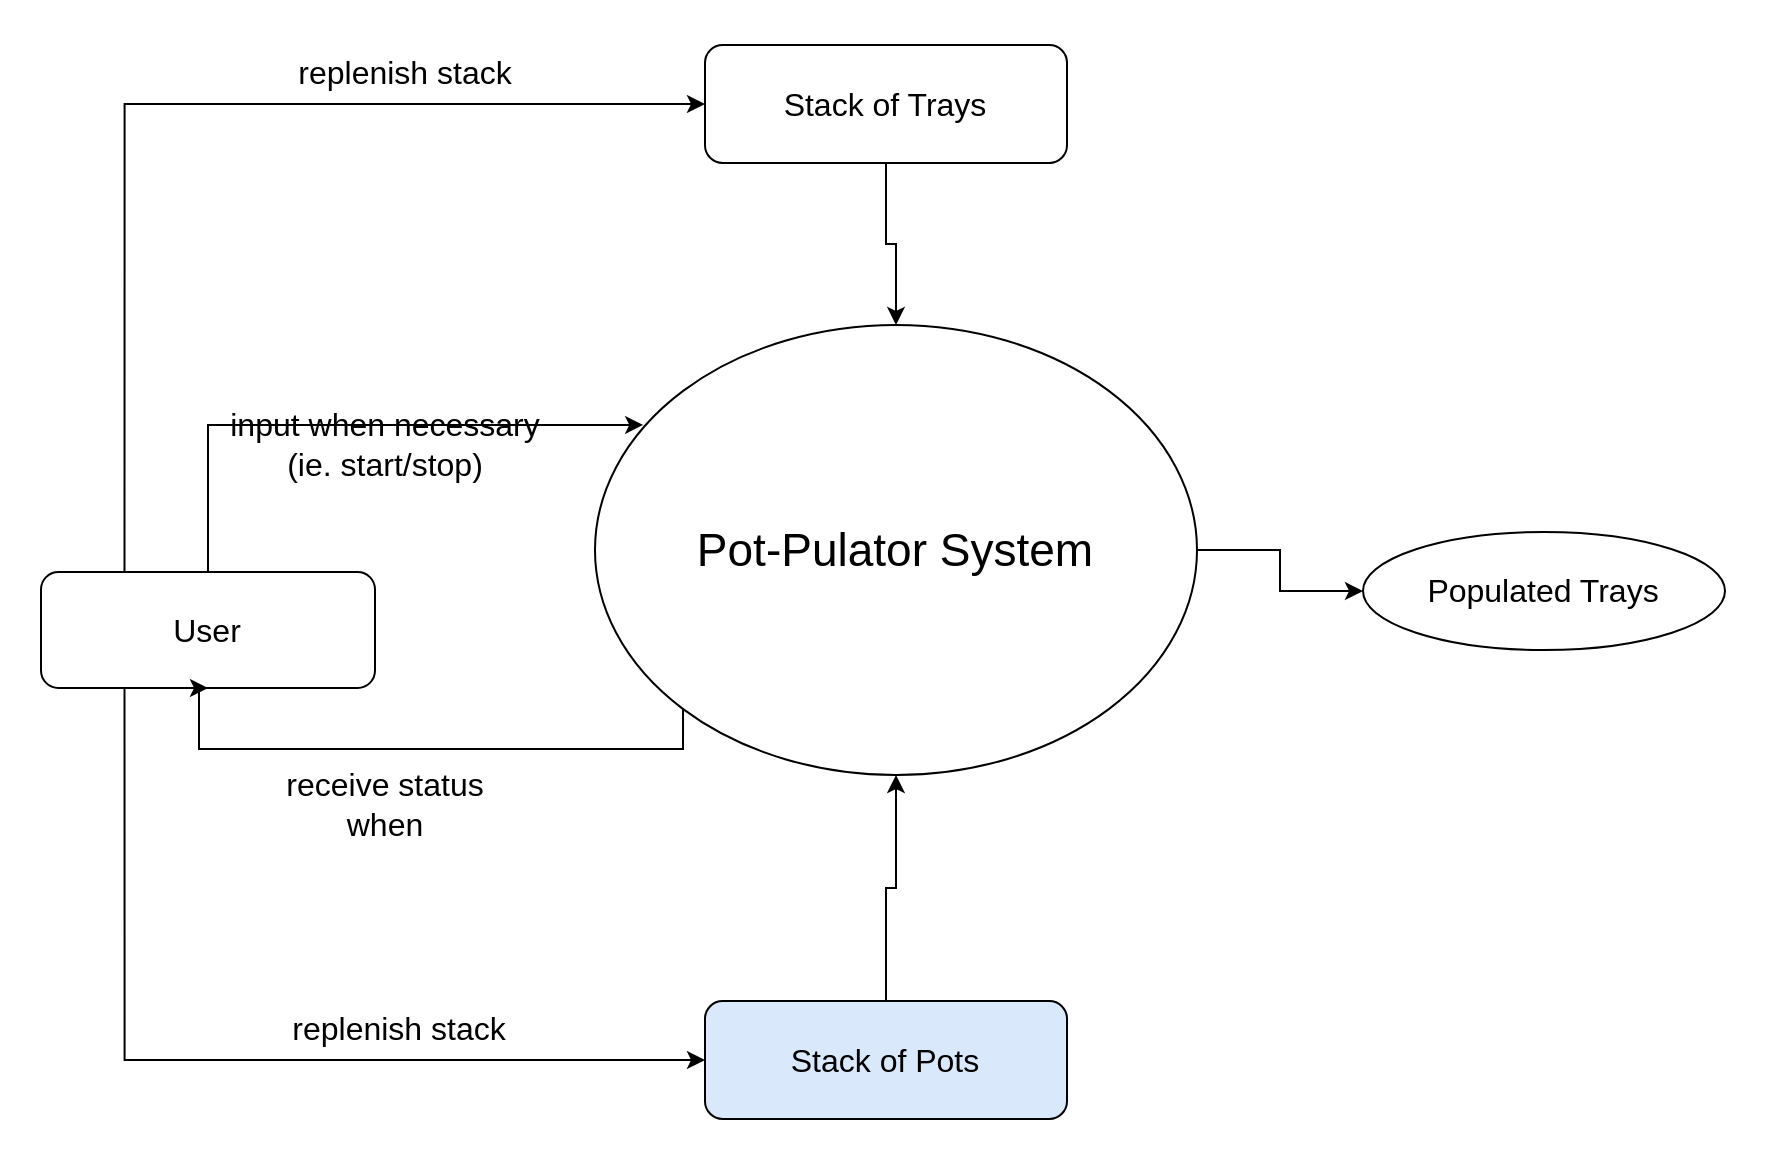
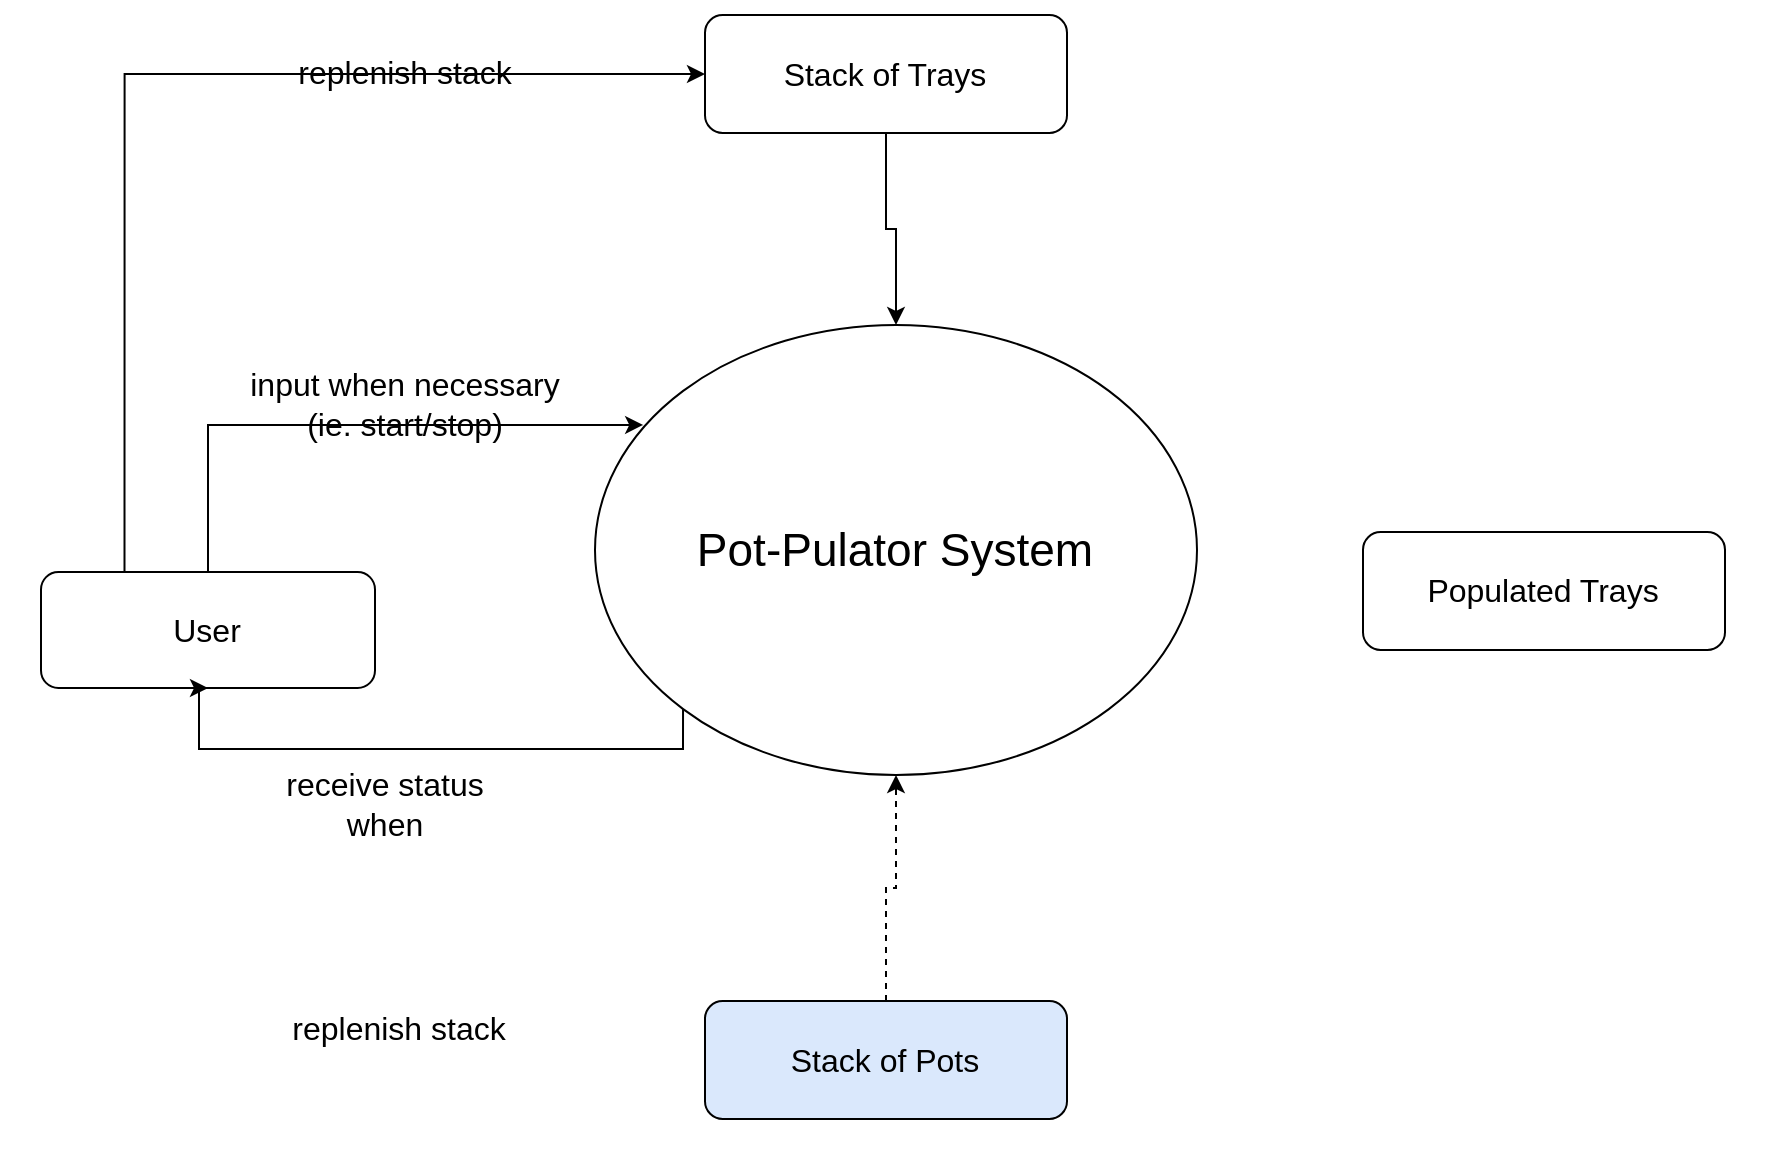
- <mxCell id="14" value="&lt;span style=&quot;font-size: 16px;&quot;&gt;Stack of Trays&lt;/span&gt;" style="rounded=1;whiteSpace=wrap;html=1;fontSize=12;glass=0;strokeWidth=1;shadow=0;" vertex="1" parent="1"><mxGeometry x="352" y="22" width="181" height="59" as="geometry" /></mxCell>
+ <mxCell id="14" value="&lt;span style=&quot;font-size: 16px;&quot;&gt;Stack of Trays&lt;/span&gt;" style="rounded=1;whiteSpace=wrap;html=1;fontSize=12;glass=0;strokeWidth=1;shadow=0;" vertex="1" parent="1"><mxGeometry x="352" y="7" width="181" height="59" as="geometry" /></mxCell>
- <mxCell id="11" value="input when necessary&lt;br&gt;(ie. start/stop)" style="text;html=1;align=center;verticalAlign=middle;resizable=0;points=[];autosize=1;strokeColor=none;fillColor=none;fontSize=16;" vertex="1" parent="1"><mxGeometry x="105" y="197" width="173" height="50" as="geometry" /></mxCell>
+ <mxCell id="11" value="input when necessary&lt;br&gt;(ie. start/stop)" style="text;html=1;align=center;verticalAlign=middle;resizable=0;points=[];autosize=1;strokeColor=none;fillColor=none;fontSize=16;" vertex="1" parent="1"><mxGeometry x="115" y="177" width="173" height="50" as="geometry" /></mxCell>
- <mxCell id="9" style="edgeStyle=orthogonalEdgeStyle;rounded=0;orthogonalLoop=1;jettySize=auto;html=1;exitX=1;exitY=0.5;exitDx=0;exitDy=0;entryX=0;entryY=0.5;entryDx=0;entryDy=0;fontSize=16;" edge="1" parent="1" source="10" target="12"><mxGeometry relative="1" as="geometry" /></mxCell>
- <mxCell id="12" value="&lt;span style=&quot;font-size: 16px;&quot;&gt;Populated Trays&lt;/span&gt;" style="ellipse;whiteSpace=wrap;html=1;fontSize=12;glass=0;strokeWidth=1;shadow=0;" vertex="1" parent="1"><mxGeometry x="681" y="265.5" width="181" height="59" as="geometry" /></mxCell>
+ <mxCell id="12" value="&lt;span style=&quot;font-size: 16px;&quot;&gt;Populated Trays&lt;/span&gt;" style="rounded=1;whiteSpace=wrap;html=1;fontSize=12;glass=0;strokeWidth=1;shadow=0;" vertex="1" parent="1"><mxGeometry x="681" y="265.5" width="181" height="59" as="geometry" /></mxCell>
- <mxCell id="6" style="edgeStyle=orthogonalEdgeStyle;rounded=0;orthogonalLoop=1;jettySize=auto;html=1;exitX=0.5;exitY=0;exitDx=0;exitDy=0;entryX=0.5;entryY=1;entryDx=0;entryDy=0;fontSize=16;" edge="1" parent="1" source="7" target="10"><mxGeometry relative="1" as="geometry" /></mxCell>
+ <mxCell id="6" style="edgeStyle=orthogonalEdgeStyle;rounded=0;orthogonalLoop=1;jettySize=auto;html=1;exitX=0.5;exitY=0;exitDx=0;exitDy=0;entryX=0.5;entryY=1;entryDx=0;entryDy=0;fontSize=16;dashed=1;" edge="1" parent="1" source="7" target="10"><mxGeometry relative="1" as="geometry" /></mxCell>
- <mxCell id="4" style="edgeStyle=orthogonalEdgeStyle;rounded=0;orthogonalLoop=1;jettySize=auto;html=1;exitX=0.25;exitY=1;exitDx=0;exitDy=0;entryX=0;entryY=0.5;entryDx=0;entryDy=0;fontSize=16;" edge="1" parent="1" source="5" target="7"><mxGeometry relative="1" as="geometry" /></mxCell>
